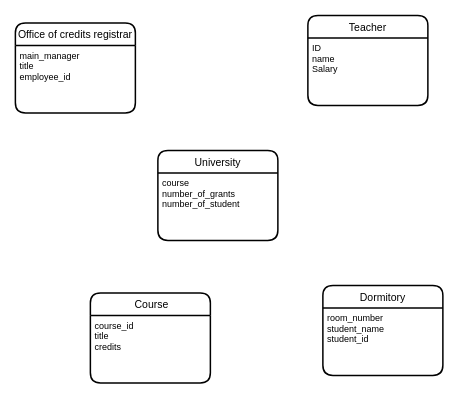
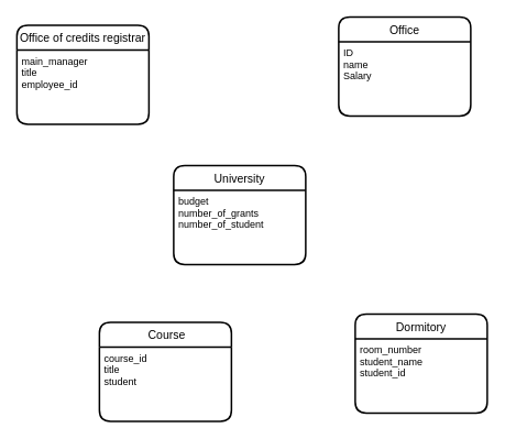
- <mxCell id="8" value="Teacher" style="swimlane;childLayout=stackLayout;horizontal=1;startSize=30;horizontalStack=0;rounded=1;fontSize=14;fontStyle=0;strokeWidth=2;resizeParent=0;resizeLast=1;shadow=0;dashed=0;align=center;" vertex="1" parent="1"><mxGeometry x="410" y="20" width="160" height="120" as="geometry" /></mxCell>
+ <mxCell id="8" value="Office" style="swimlane;childLayout=stackLayout;horizontal=1;startSize=30;horizontalStack=0;rounded=1;fontSize=14;fontStyle=0;strokeWidth=2;resizeParent=0;resizeLast=1;shadow=0;dashed=0;align=center;" vertex="1" parent="1"><mxGeometry x="410" y="20" width="160" height="120" as="geometry" /></mxCell>
- <mxCell id="3" value="course&#10;number_of_grants&#10;number_of_student" style="align=left;strokeColor=none;fillColor=none;spacingLeft=4;fontSize=12;verticalAlign=top;resizable=0;rotatable=0;part=1;" vertex="1" parent="2"><mxGeometry y="30" width="160" height="90" as="geometry" /></mxCell>
+ <mxCell id="3" value="budget&#10;number_of_grants&#10;number_of_student" style="align=left;strokeColor=none;fillColor=none;spacingLeft=4;fontSize=12;verticalAlign=top;resizable=0;rotatable=0;part=1;" vertex="1" parent="2"><mxGeometry y="30" width="160" height="90" as="geometry" /></mxCell>
- <mxCell id="11" value="course_id&#10;title&#10;credits " style="align=left;strokeColor=none;fillColor=none;spacingLeft=4;fontSize=12;verticalAlign=top;resizable=0;rotatable=0;part=1;" vertex="1" parent="10"><mxGeometry y="30" width="160" height="90" as="geometry" /></mxCell>
+ <mxCell id="11" value="course_id&#10;title&#10;student " style="align=left;strokeColor=none;fillColor=none;spacingLeft=4;fontSize=12;verticalAlign=top;resizable=0;rotatable=0;part=1;" vertex="1" parent="10"><mxGeometry y="30" width="160" height="90" as="geometry" /></mxCell>
